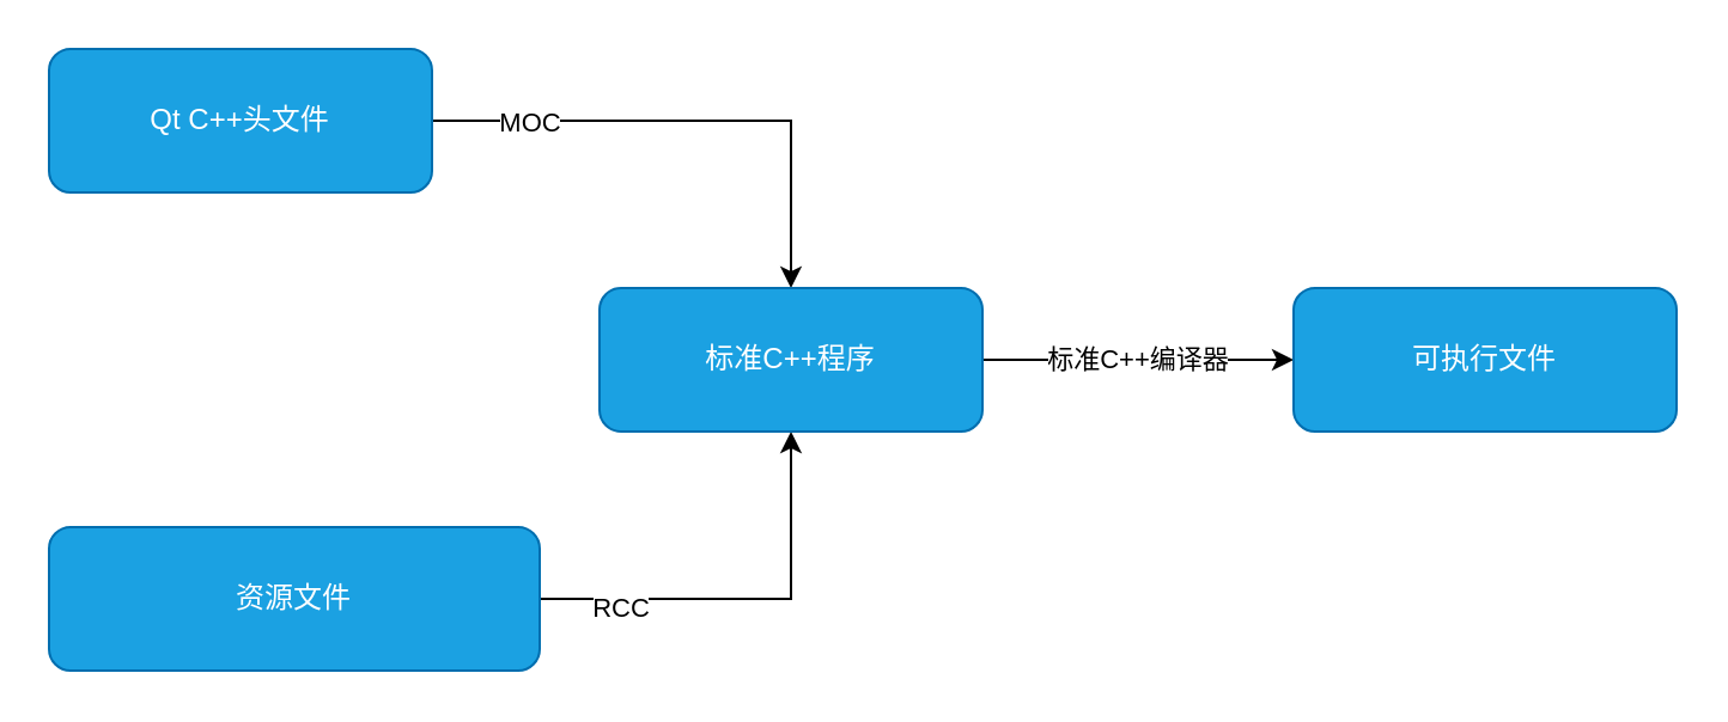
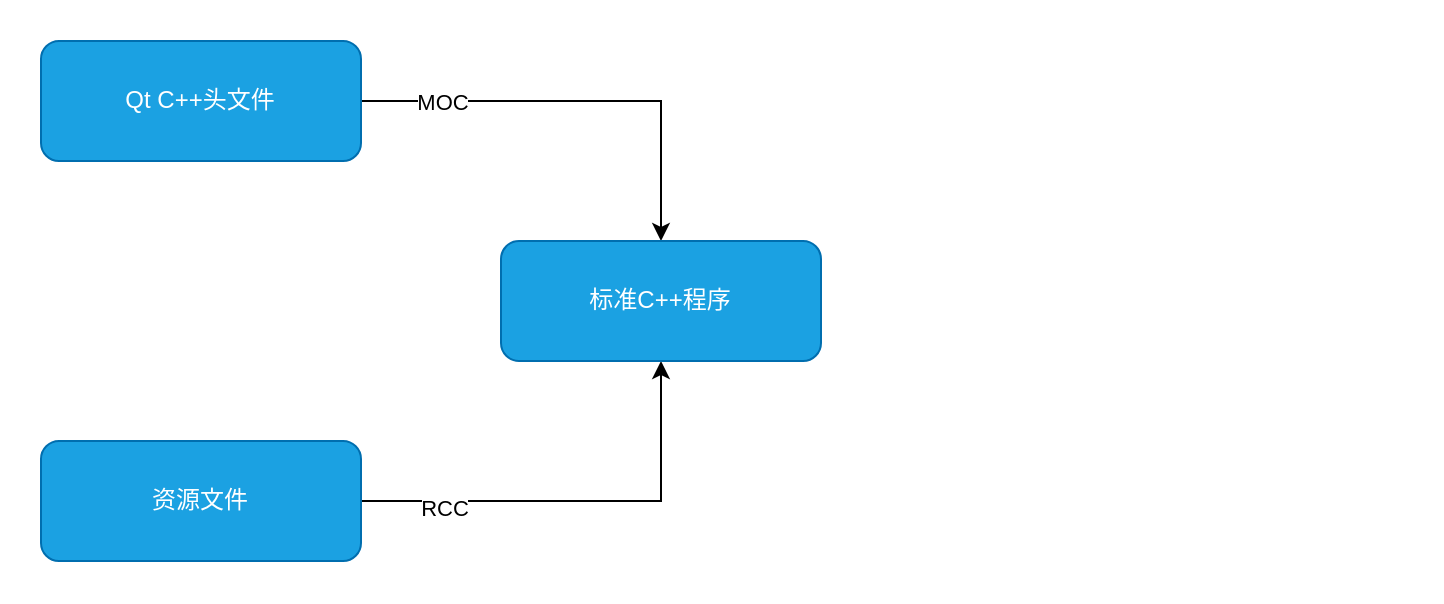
- <mxCell id="8" value="标准C++编译器" style="edgeStyle=orthogonalEdgeStyle;rounded=0;orthogonalLoop=1;jettySize=auto;html=1;exitX=1;exitY=0.5;exitDx=0;exitDy=0;entryX=0;entryY=0.5;entryDx=0;entryDy=0;" edge="1" parent="1" source="9" target="10"><mxGeometry relative="1" as="geometry" /></mxCell>
- <mxCell id="10" value="可执行文件" style="rounded=1;whiteSpace=wrap;html=1;fillColor=#1ba1e2;fontColor=#ffffff;strokeColor=#006EAF;" vertex="1" parent="1"><mxGeometry x="540" y="120" width="160" height="60" as="geometry" /></mxCell>
- <mxCell id="7" value="资源文件" style="rounded=1;whiteSpace=wrap;html=1;fillColor=#1ba1e2;strokeColor=#006EAF;fontColor=#ffffff;" vertex="1" parent="1"><mxGeometry x="20" y="220" width="205" height="60" as="geometry" /></mxCell>
+ <mxCell id="7" value="资源文件" style="rounded=1;whiteSpace=wrap;html=1;fillColor=#1ba1e2;strokeColor=#006EAF;fontColor=#ffffff;" vertex="1" parent="1"><mxGeometry x="20" y="220" width="160" height="60" as="geometry" /></mxCell>
